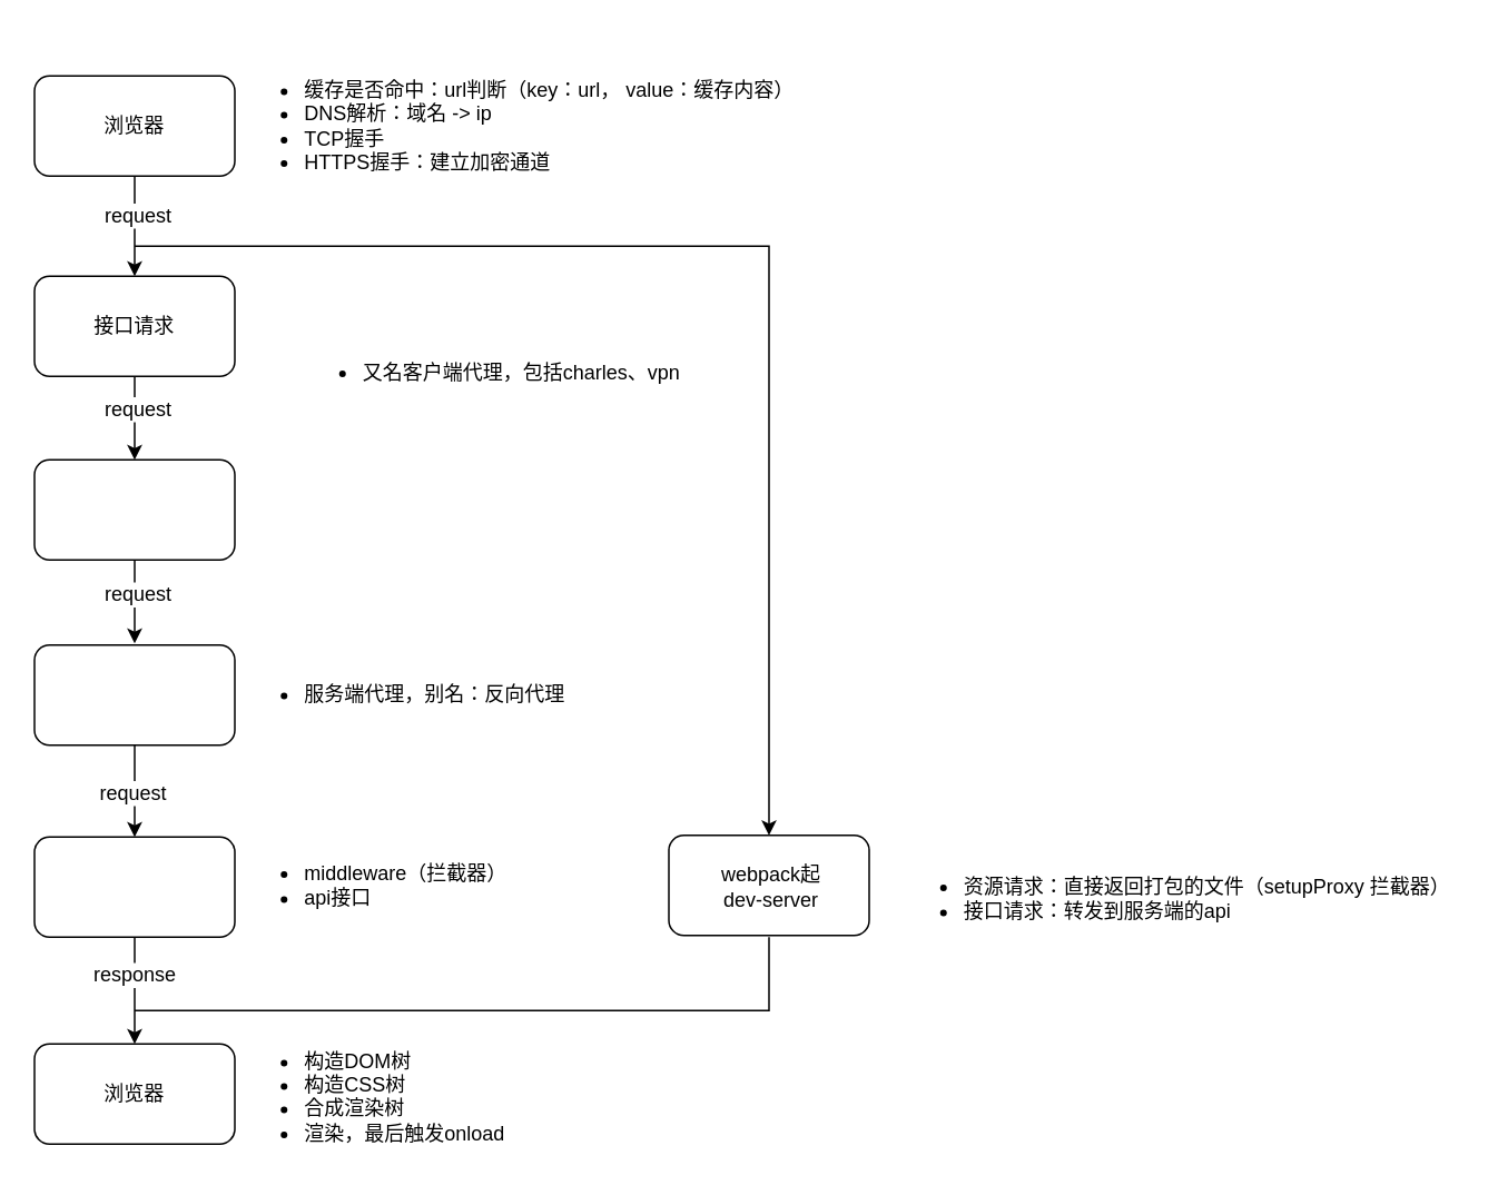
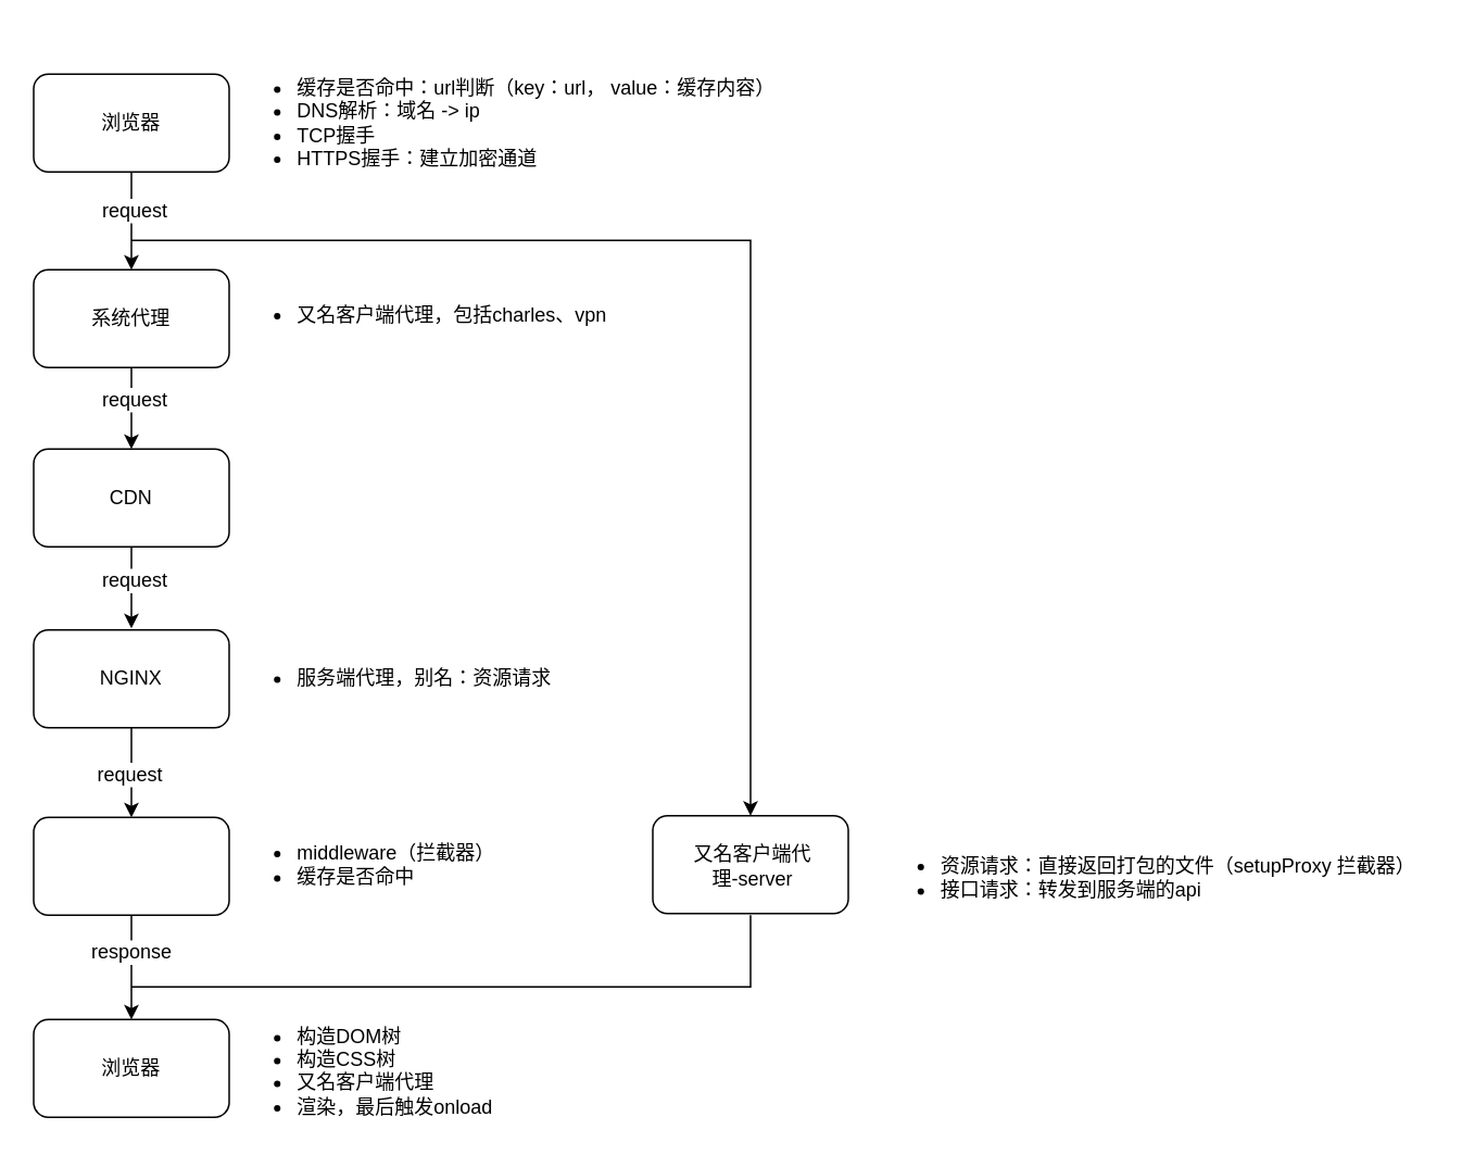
- <mxCell id="9" value="接口请求" style="text;html=1;strokeColor=none;fillColor=none;align=center;verticalAlign=middle;whiteSpace=wrap;rounded=0;" vertex="1" parent="1"><mxGeometry x="50" y="180" width="60" height="30" as="geometry" /></mxCell>
+ <mxCell id="9" value="系统代理" style="text;html=1;strokeColor=none;fillColor=none;align=center;verticalAlign=middle;whiteSpace=wrap;rounded=0;" vertex="1" parent="1"><mxGeometry x="50" y="180" width="60" height="30" as="geometry" /></mxCell>
- <mxCell id="18" value="&lt;ul&gt;&lt;li&gt;又名客户端代理，包括charles、vpn&lt;/li&gt;&lt;/ul&gt;" style="text;strokeColor=none;fillColor=none;html=1;whiteSpace=wrap;verticalAlign=middle;overflow=hidden;fontSize=12;" vertex="1" parent="1"><mxGeometry x="175" y="183" width="460" height="80" as="geometry" /></mxCell>
+ <mxCell id="18" value="&lt;ul&gt;&lt;li&gt;又名客户端代理，包括charles、vpn&lt;/li&gt;&lt;/ul&gt;" style="text;strokeColor=none;fillColor=none;html=1;whiteSpace=wrap;verticalAlign=middle;overflow=hidden;fontSize=12;" vertex="1" parent="1"><mxGeometry x="140" y="153" width="460" height="80" as="geometry" /></mxCell>
+ <mxCell id="16" value="CDN" style="text;html=1;strokeColor=none;fillColor=none;align=center;verticalAlign=middle;whiteSpace=wrap;rounded=0;" vertex="1" parent="1"><mxGeometry x="50" y="290" width="60" height="30" as="geometry" /></mxCell>
+ <mxCell id="22" value="NGINX" style="text;html=1;strokeColor=none;fillColor=none;align=center;verticalAlign=middle;whiteSpace=wrap;rounded=0;" vertex="1" parent="1"><mxGeometry x="50" y="401" width="60" height="30" as="geometry" /></mxCell>
- <mxCell id="27" value="&lt;ul&gt;&lt;li&gt;服务端代理，别名：反向代理&lt;/li&gt;&lt;/ul&gt;" style="text;strokeColor=none;fillColor=none;html=1;whiteSpace=wrap;verticalAlign=middle;overflow=hidden;fontSize=12;" vertex="1" parent="1"><mxGeometry x="140" y="376" width="290" height="80" as="geometry" /></mxCell>
+ <mxCell id="27" value="&lt;ul&gt;&lt;li&gt;服务端代理，别名：资源请求&lt;/li&gt;&lt;/ul&gt;" style="text;strokeColor=none;fillColor=none;html=1;whiteSpace=wrap;verticalAlign=middle;overflow=hidden;fontSize=12;" vertex="1" parent="1"><mxGeometry x="140" y="376" width="290" height="80" as="geometry" /></mxCell>
- <mxCell id="23" value="&lt;ul&gt;&lt;li&gt;middleware（拦截器）&lt;/li&gt;&lt;li&gt;api接口&lt;/li&gt;&lt;/ul&gt;" style="text;strokeColor=none;fillColor=none;html=1;whiteSpace=wrap;verticalAlign=middle;overflow=hidden;fontSize=12;" vertex="1" parent="1"><mxGeometry x="140" y="490" width="260" height="80" as="geometry" /></mxCell>
+ <mxCell id="23" value="&lt;ul&gt;&lt;li&gt;middleware（拦截器）&lt;/li&gt;&lt;li&gt;缓存是否命中&lt;/li&gt;&lt;/ul&gt;" style="text;strokeColor=none;fillColor=none;html=1;whiteSpace=wrap;verticalAlign=middle;overflow=hidden;fontSize=12;" vertex="1" parent="1"><mxGeometry x="140" y="490" width="260" height="80" as="geometry" /></mxCell>
- <mxCell id="26" value="webpack起dev-server" style="text;html=1;strokeColor=none;fillColor=none;align=center;verticalAlign=middle;whiteSpace=wrap;rounded=0;" vertex="1" parent="1"><mxGeometry x="422" y="516" width="79" height="30" as="geometry" /></mxCell>
+ <mxCell id="26" value="又名客户端代理-server" style="text;html=1;strokeColor=none;fillColor=none;align=center;verticalAlign=middle;whiteSpace=wrap;rounded=0;" vertex="1" parent="1"><mxGeometry x="422" y="516" width="79" height="30" as="geometry" /></mxCell>
- <mxCell id="32" value="&lt;ul&gt;&lt;li&gt;构造DOM树&lt;/li&gt;&lt;li&gt;构造CSS树&lt;/li&gt;&lt;li&gt;合成渲染树&lt;/li&gt;&lt;li&gt;渲染，最后触发onload&lt;/li&gt;&lt;/ul&gt;" style="text;strokeColor=none;fillColor=none;html=1;whiteSpace=wrap;verticalAlign=middle;overflow=hidden;fontSize=12;" vertex="1" parent="1"><mxGeometry x="140" y="614" width="290" height="80" as="geometry" /></mxCell>
+ <mxCell id="32" value="&lt;ul&gt;&lt;li&gt;构造DOM树&lt;/li&gt;&lt;li&gt;构造CSS树&lt;/li&gt;&lt;li&gt;又名客户端代理&lt;/li&gt;&lt;li&gt;渲染，最后触发onload&lt;/li&gt;&lt;/ul&gt;" style="text;strokeColor=none;fillColor=none;html=1;whiteSpace=wrap;verticalAlign=middle;overflow=hidden;fontSize=12;" vertex="1" parent="1"><mxGeometry x="140" y="614" width="290" height="80" as="geometry" /></mxCell>
